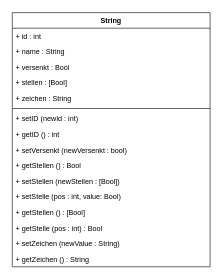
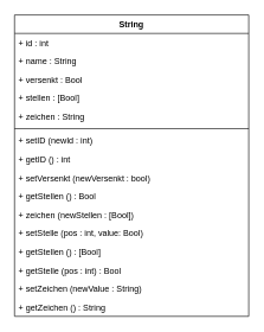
- <mxCell id="13" value="+ setStellen (newStellen : [Bool])" style="text;strokeColor=none;fillColor=none;align=left;verticalAlign=top;spacingLeft=4;spacingRight=4;overflow=hidden;rotatable=0;points=[[0,0.5],[1,0.5]];portConstraint=eastwest;" vertex="1" parent="2"><mxGeometry y="268" width="330" height="26" as="geometry" /></mxCell>
+ <mxCell id="13" value="+ zeichen (newStellen : [Bool])" style="text;strokeColor=none;fillColor=none;align=left;verticalAlign=top;spacingLeft=4;spacingRight=4;overflow=hidden;rotatable=0;points=[[0,0.5],[1,0.5]];portConstraint=eastwest;" vertex="1" parent="2"><mxGeometry y="268" width="330" height="26" as="geometry" /></mxCell>
